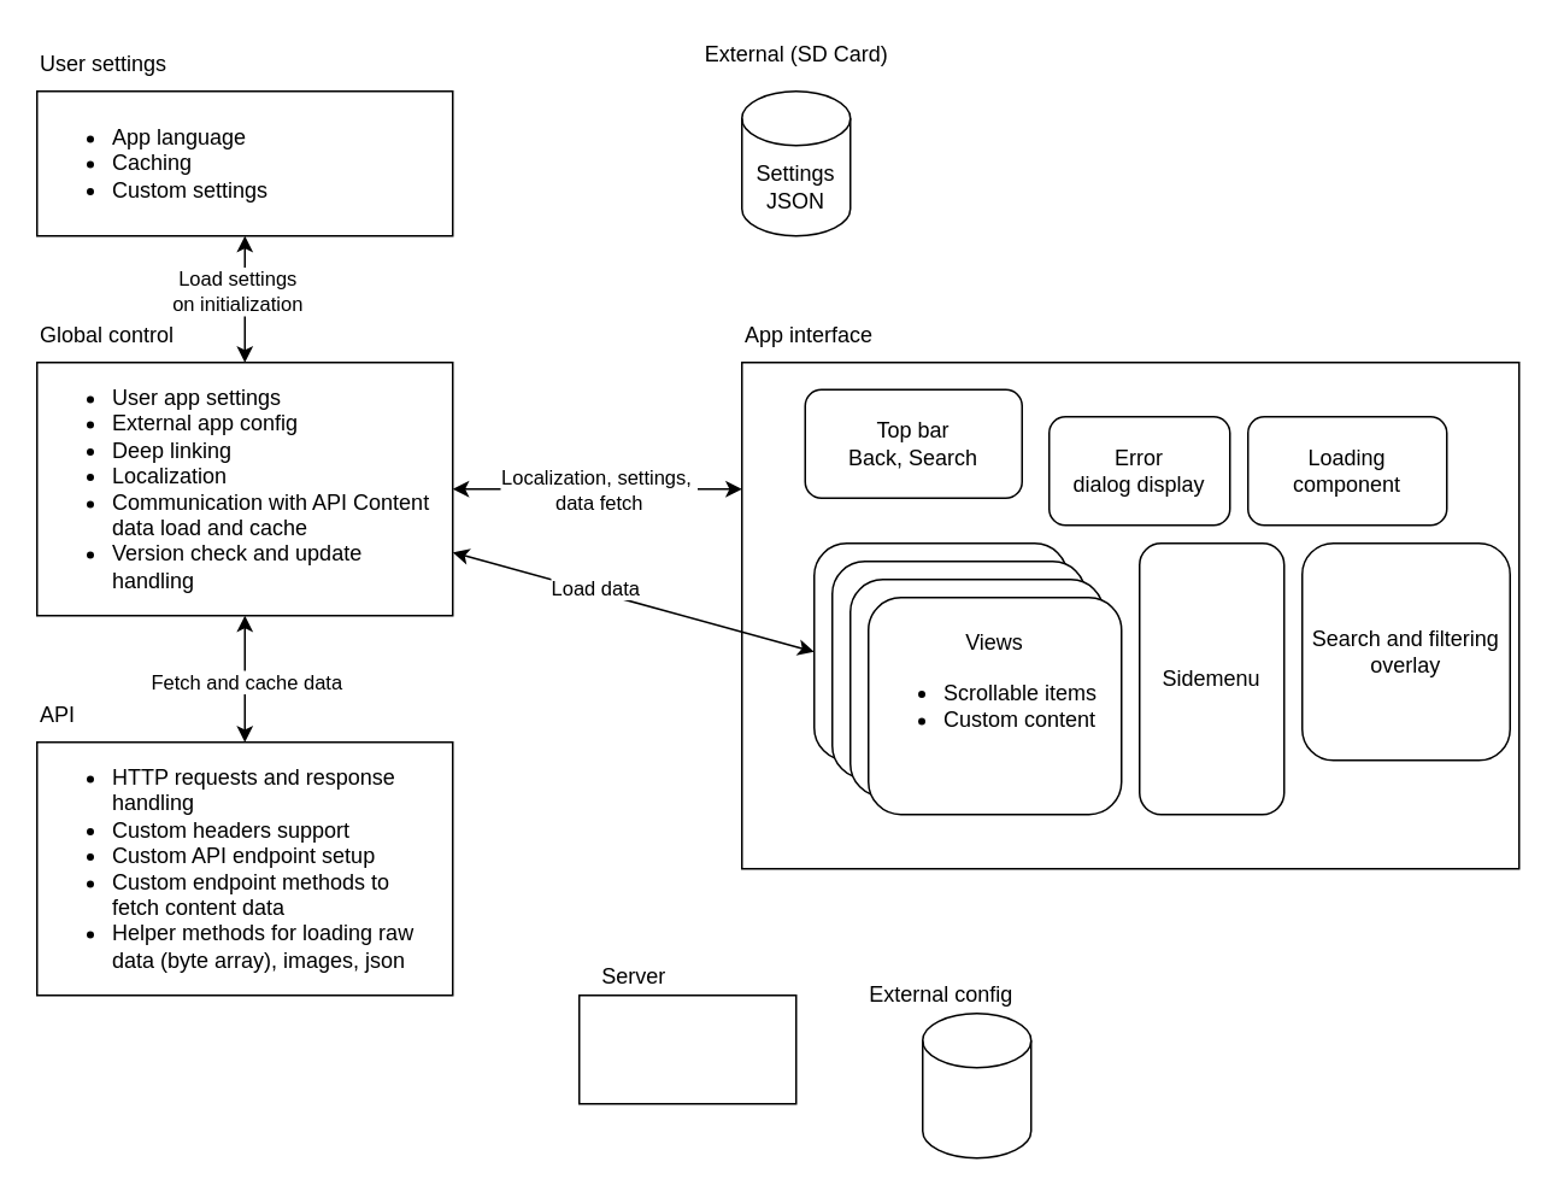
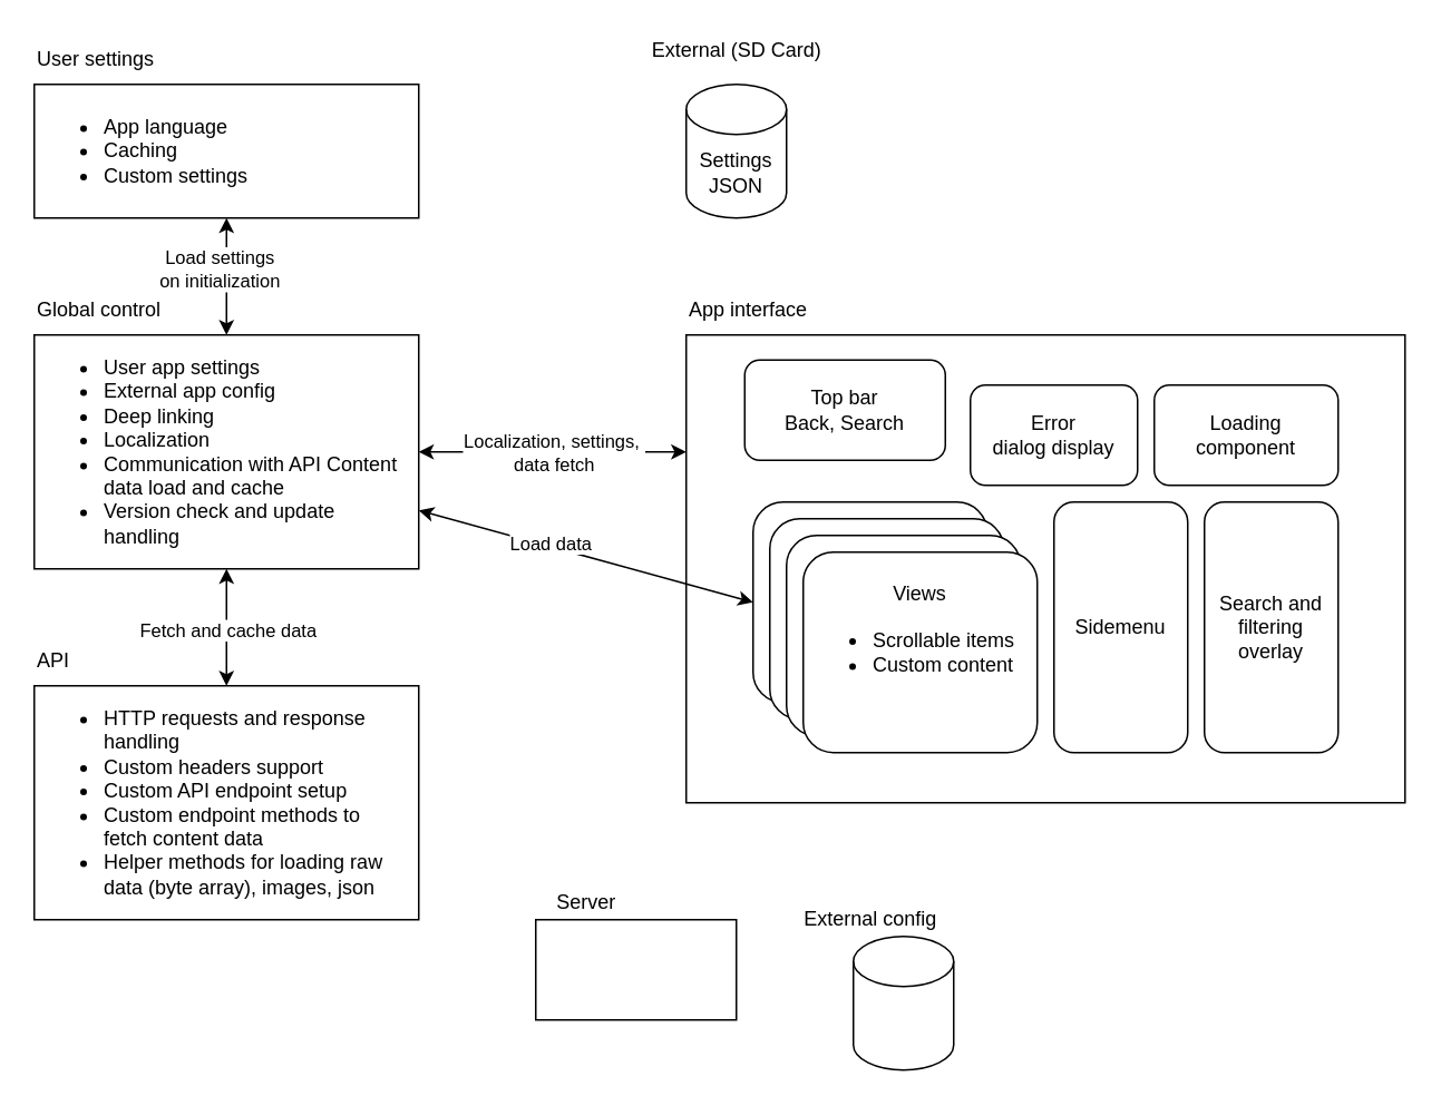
- <mxCell id="28" value="Search and filtering overlay" style="rounded=1;whiteSpace=wrap;html=1;" vertex="1" parent="1"><mxGeometry x="720" y="300" width="115" height="120" as="geometry" /></mxCell>
+ <mxCell id="28" value="Search and filtering overlay" style="rounded=1;whiteSpace=wrap;html=1;" vertex="1" parent="1"><mxGeometry x="720" y="300" width="80" height="150" as="geometry" /></mxCell>
